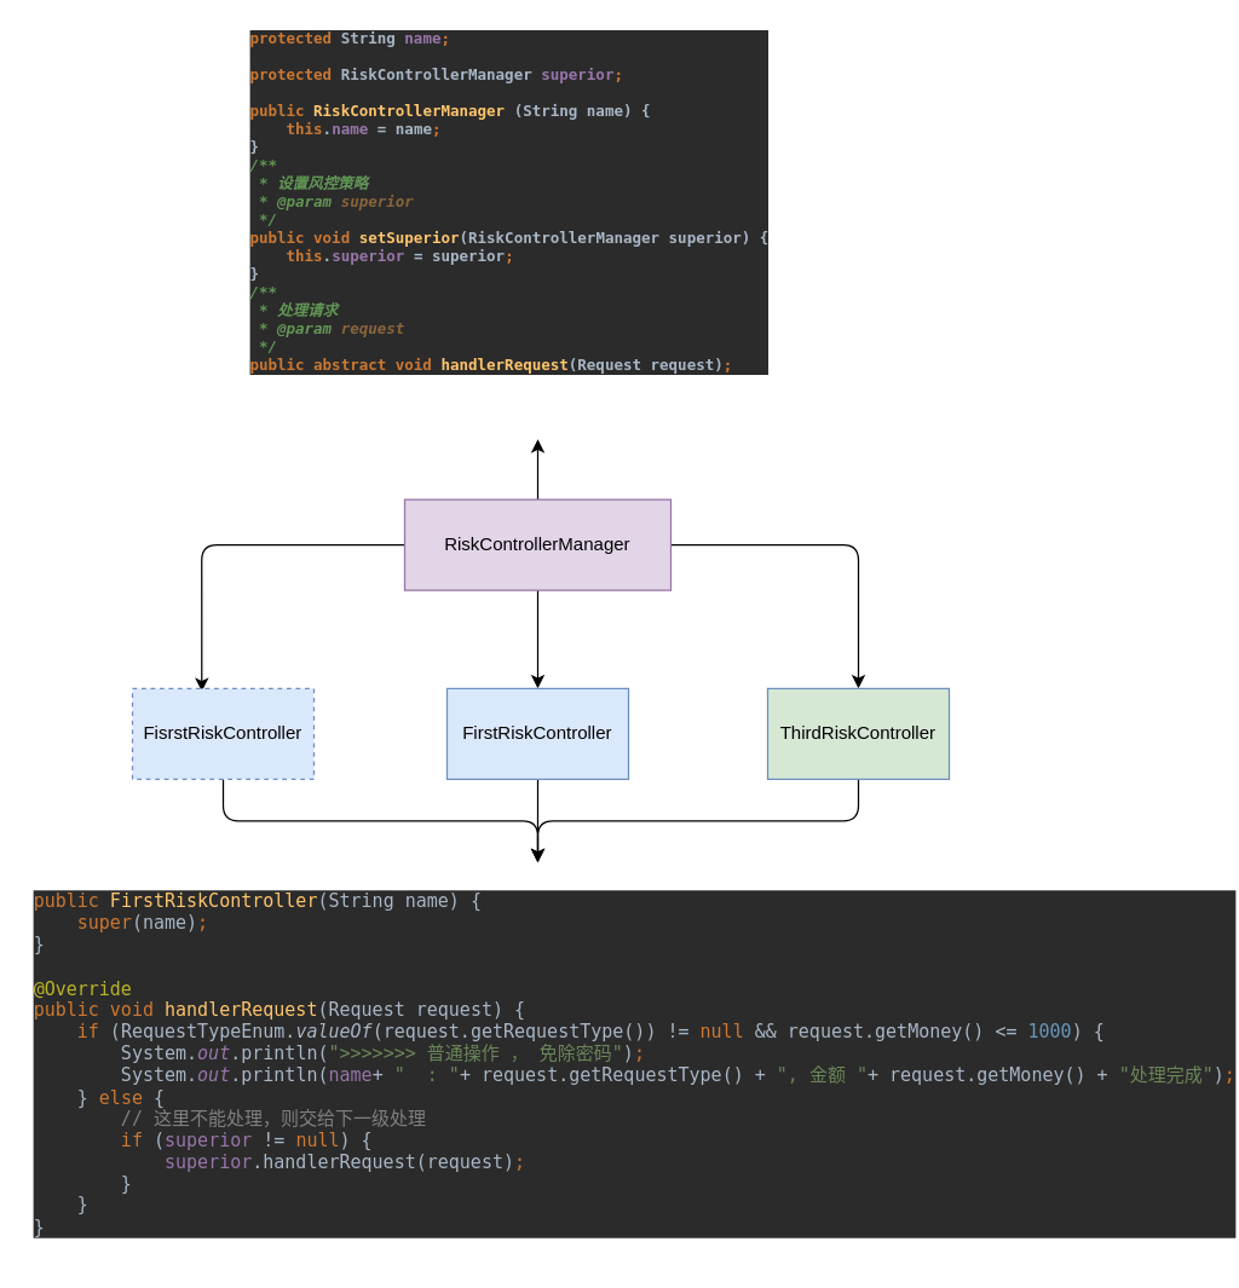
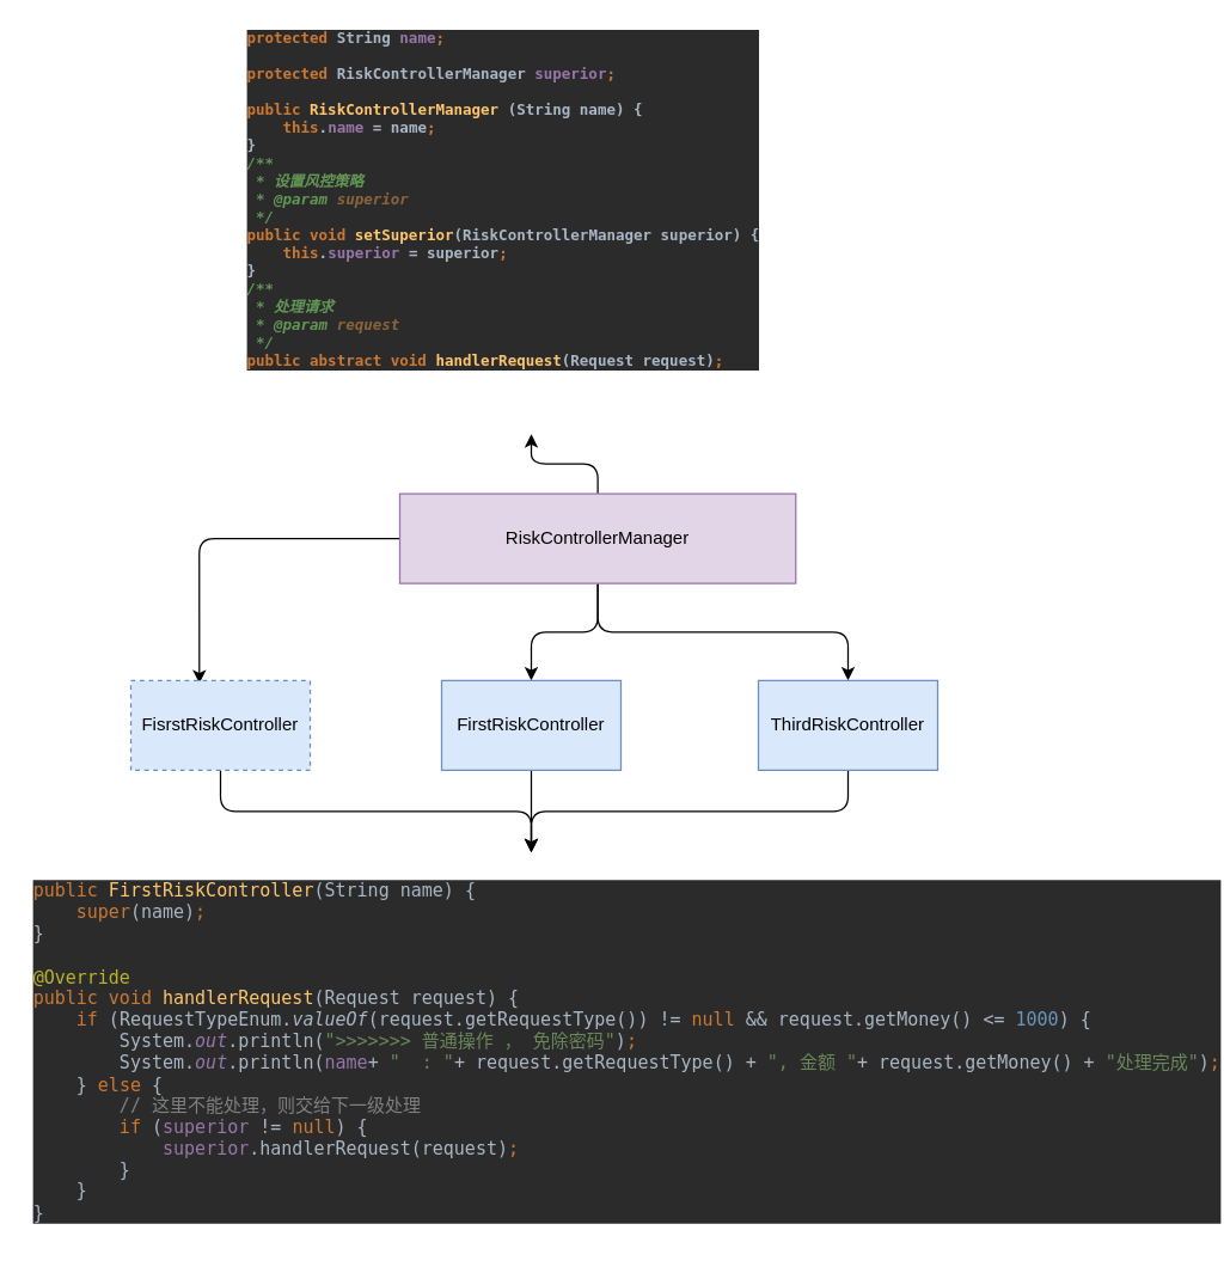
- <mxCell id="6" value="RiskControllerManager" style="rounded=0;whiteSpace=wrap;html=1;strokeColor=#9673a6;fillColor=#e1d5e7;" vertex="1" parent="1"><mxGeometry x="267" y="330" width="176" height="60" as="geometry" /></mxCell>
+ <mxCell id="6" value="RiskControllerManager" style="rounded=0;whiteSpace=wrap;html=1;strokeColor=#9673a6;fillColor=#e1d5e7;" vertex="1" parent="1"><mxGeometry x="267" y="330" width="265" height="60" as="geometry" /></mxCell>
- <mxCell id="13" value="ThirdRiskController" style="rounded=0;whiteSpace=wrap;html=1;fillColor=#d5e8d4;strokeColor=#6c8ebf;" vertex="1" parent="1"><mxGeometry x="507" y="455" width="120" height="60" as="geometry" /></mxCell>
+ <mxCell id="13" value="ThirdRiskController" style="rounded=0;whiteSpace=wrap;html=1;fillColor=#dae8fc;strokeColor=#6c8ebf;" vertex="1" parent="1"><mxGeometry x="507" y="455" width="120" height="60" as="geometry" /></mxCell>
